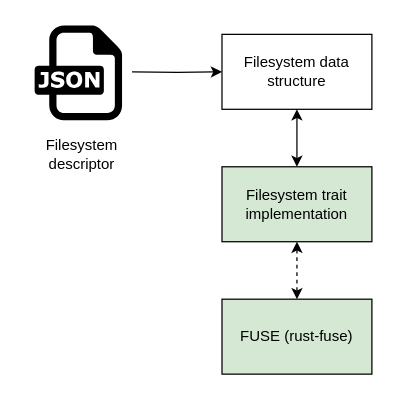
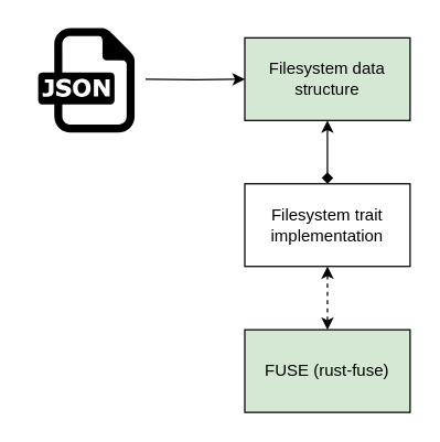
- <mxCell id="5" value="Filesystem data structure" style="rounded=0;whiteSpace=wrap;html=1;" vertex="1" parent="1"><mxGeometry x="177" y="27" width="120" height="60" as="geometry" /></mxCell>
+ <mxCell id="5" value="Filesystem data structure" style="rounded=0;whiteSpace=wrap;html=1;fillColor=#d5e8d4;" vertex="1" parent="1"><mxGeometry x="177" y="27" width="120" height="60" as="geometry" /></mxCell>
- <mxCell id="3" value="&lt;div&gt;Filesystem&lt;/div&gt;&lt;div&gt;descriptor&lt;br&gt;&lt;/div&gt;" style="text;html=1;strokeColor=none;fillColor=none;align=center;verticalAlign=middle;whiteSpace=wrap;rounded=0;" vertex="1" parent="1"><mxGeometry x="20" y="103" width="90" height="40" as="geometry" /></mxCell>
- <mxCell id="4" style="edgeStyle=orthogonalEdgeStyle;rounded=0;orthogonalLoop=1;jettySize=auto;html=1;exitX=0.5;exitY=1;exitDx=0;exitDy=0;entryX=0.5;entryY=0;entryDx=0;entryDy=0;startArrow=classic;startFill=1;" edge="1" parent="1" source="5" target="8"><mxGeometry relative="1" as="geometry" /></mxCell>
+ <mxCell id="4" style="edgeStyle=orthogonalEdgeStyle;rounded=0;orthogonalLoop=1;jettySize=auto;html=1;exitX=0.5;exitY=1;exitDx=0;exitDy=0;entryX=0.5;entryY=0;entryDx=0;entryDy=0;startArrow=classic;startFill=1;endArrow=diamond;" edge="1" parent="1" source="5" target="8"><mxGeometry relative="1" as="geometry" /></mxCell>
- <mxCell id="8" value="Filesystem trait implementation" style="rounded=0;whiteSpace=wrap;html=1;fillColor=#d5e8d4;" vertex="1" parent="1"><mxGeometry x="177" y="133" width="120" height="60" as="geometry" /></mxCell>
+ <mxCell id="8" value="Filesystem trait implementation" style="rounded=0;whiteSpace=wrap;html=1;" vertex="1" parent="1"><mxGeometry x="177" y="133" width="120" height="60" as="geometry" /></mxCell>
